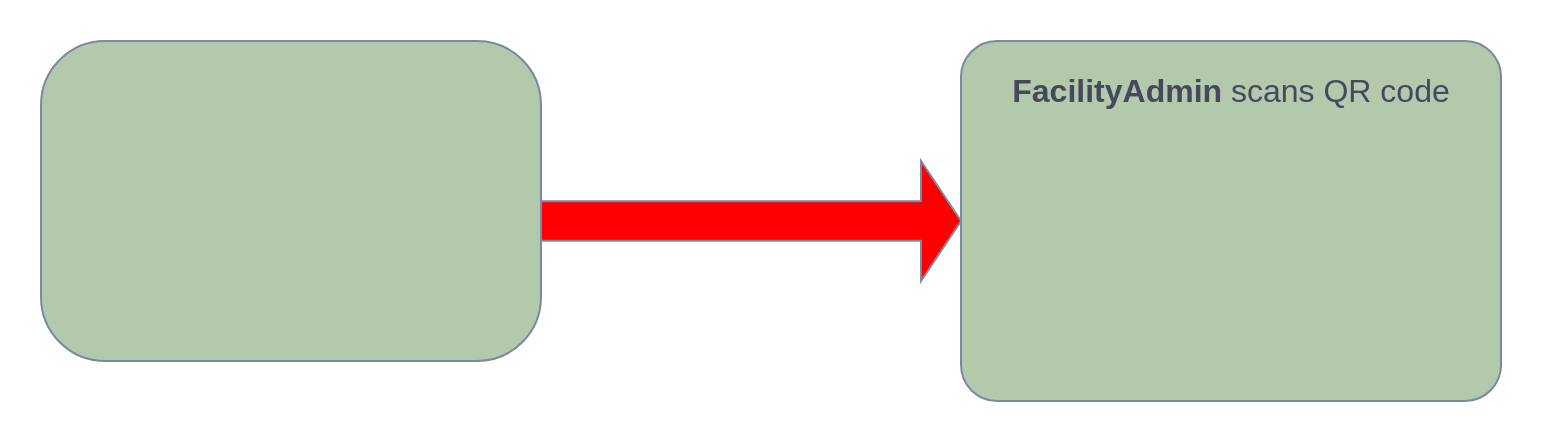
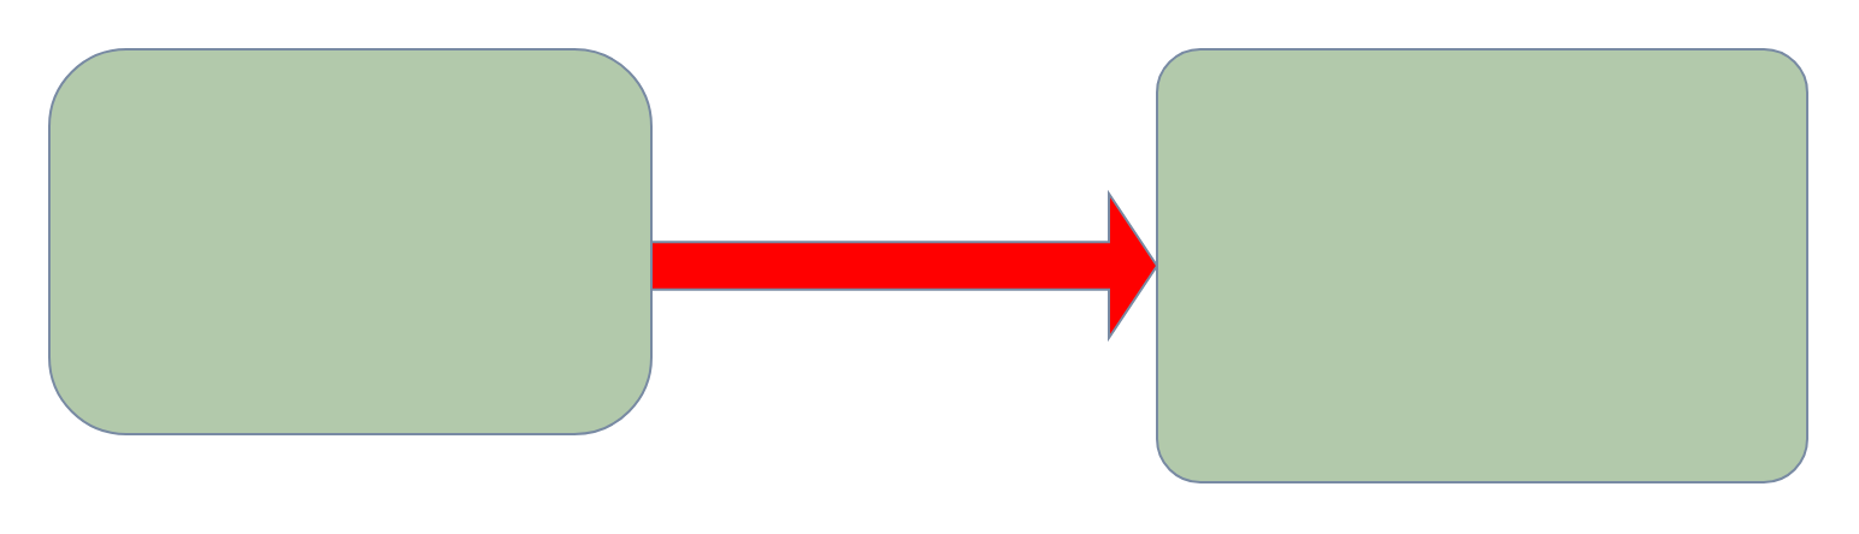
- <mxCell id="5" value="&lt;b&gt;FacilityAdmin&lt;/b&gt;&amp;nbsp;scans QR code" style="text;strokeColor=none;align=center;fillColor=none;html=1;verticalAlign=middle;whiteSpace=wrap;rounded=0;fontSize=16;fontColor=#46495D;" vertex="1" parent="1"><mxGeometry x="497.5" y="30" width="235" height="30" as="geometry" /></mxCell>
